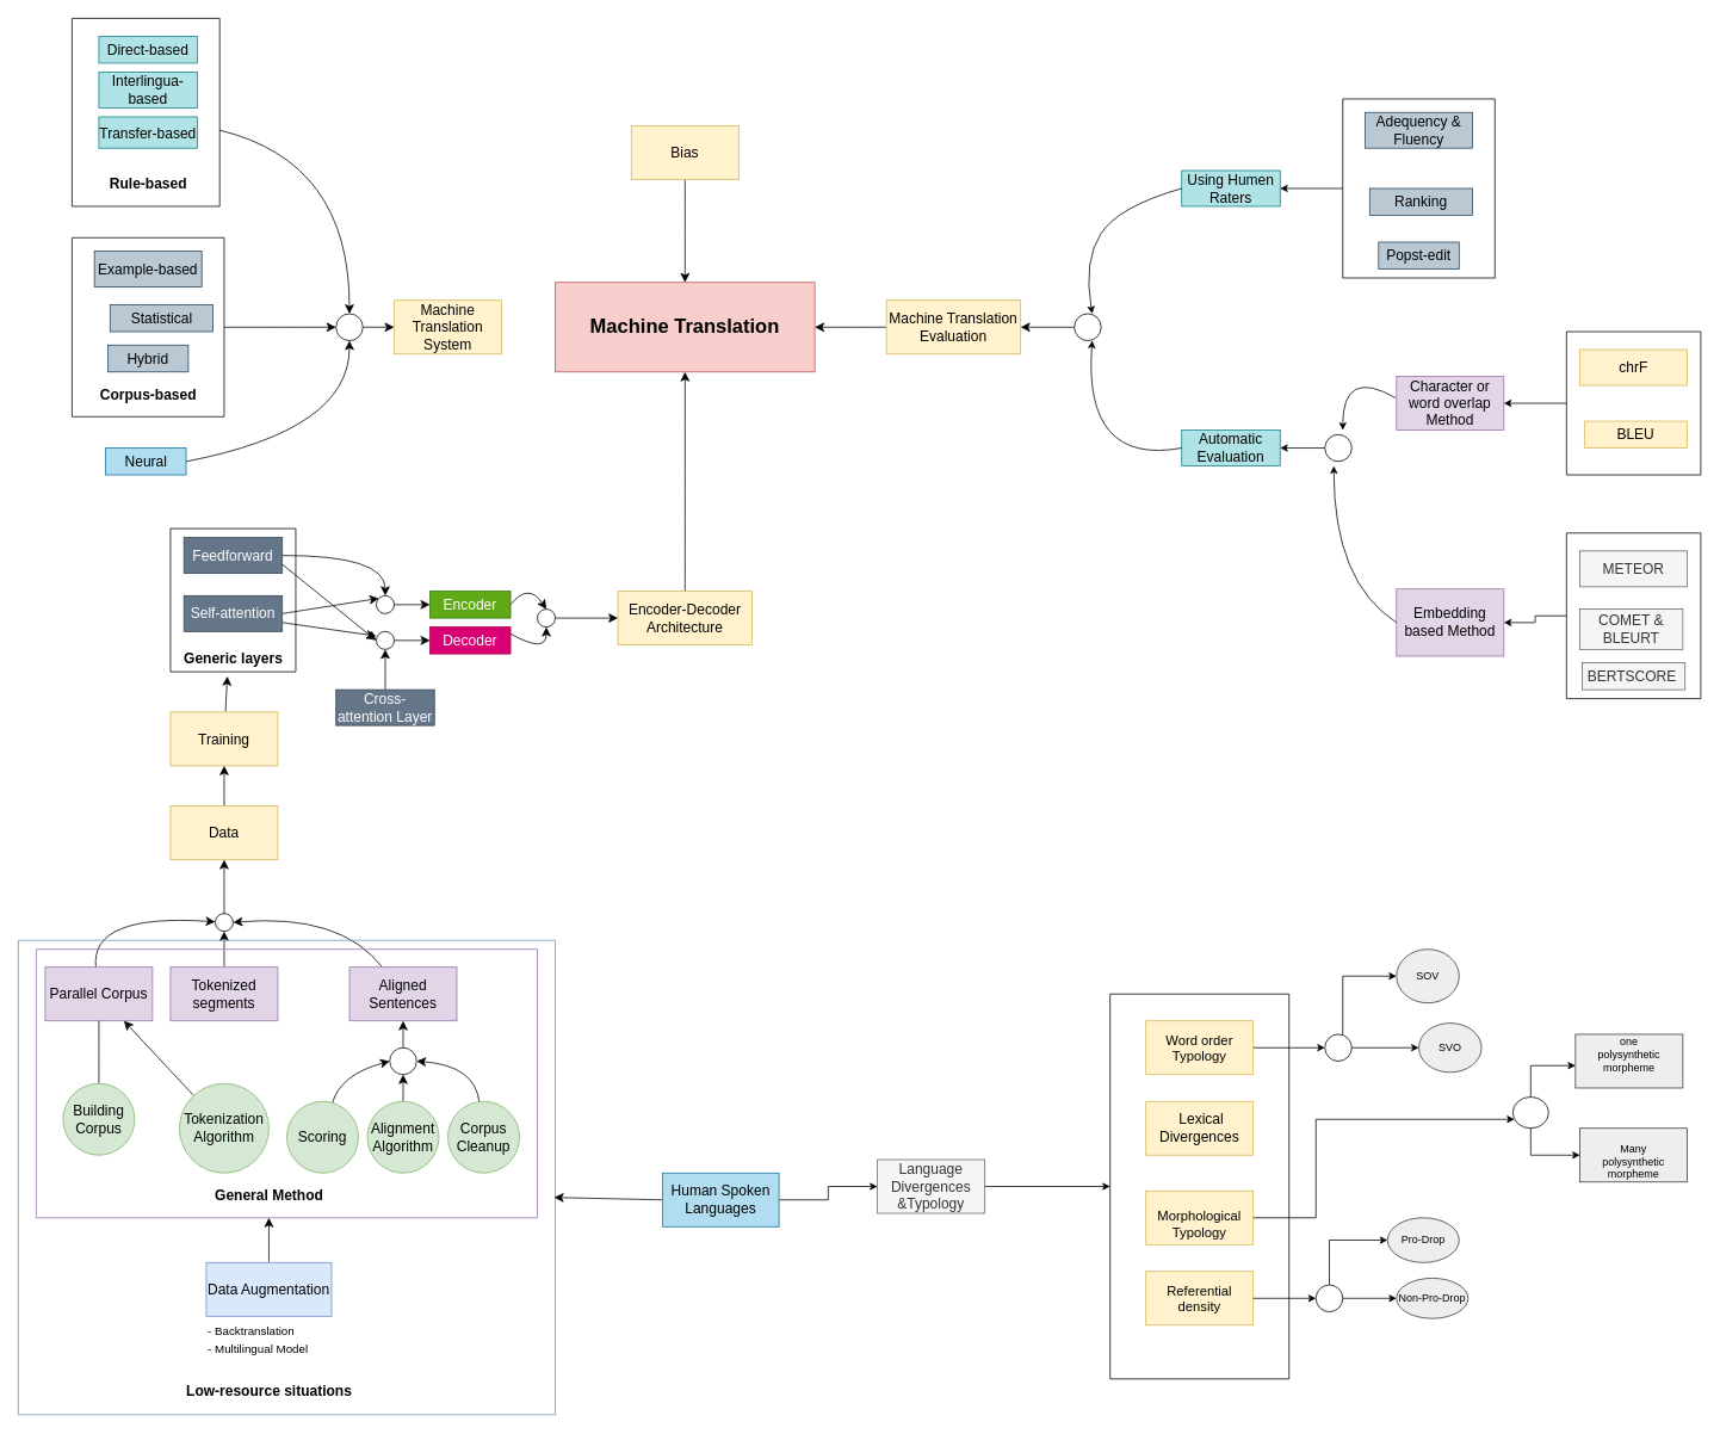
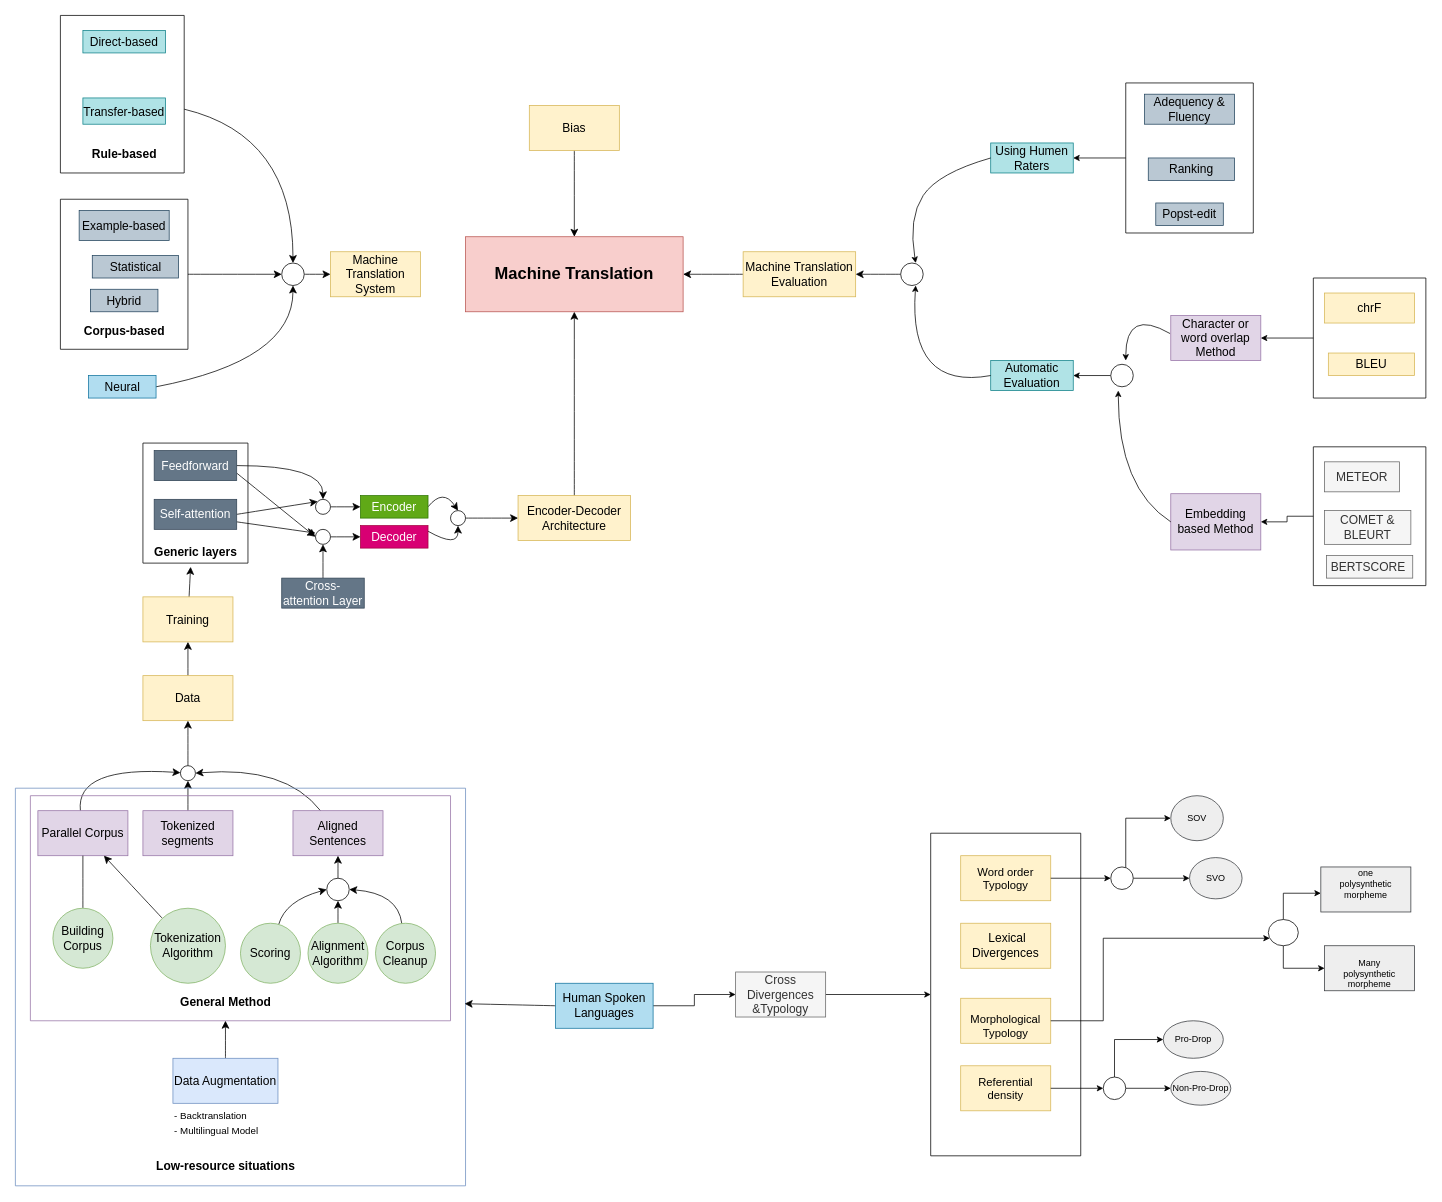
- <mxCell id="73" value="Interlingua-based" style="rounded=0;whiteSpace=wrap;html=1;fontSize=16;fillColor=#b0e3e6;strokeColor=#0e8088;" parent="70" vertex="1"><mxGeometry x="30" y="60" width="110" height="40" as="geometry" /></mxCell>
- <mxCell id="104" value="METEOR" style="rounded=0;whiteSpace=wrap;html=1;fontSize=16;fillColor=#f5f5f5;strokeColor=#666666;fontColor=#333333;" parent="103" vertex="1"><mxGeometry x="15" y="20" width="120" height="40" as="geometry" /></mxCell>
+ <mxCell id="104" value="METEOR" style="rounded=0;whiteSpace=wrap;html=1;fontSize=16;fillColor=#f5f5f5;strokeColor=#666666;fontColor=#333333;" parent="103" vertex="1"><mxGeometry x="15" y="20" width="100" height="40" as="geometry" /></mxCell>
- <mxCell id="110" value="Language Divergences &amp;amp;Typology" style="whiteSpace=wrap;html=1;fontSize=16;fillColor=#f5f5f5;strokeColor=#666666;rounded=0;fontColor=#333333;" vertex="1" parent="1"><mxGeometry x="980" y="1295" width="120" height="60" as="geometry" /></mxCell>
+ <mxCell id="110" value="Cross Divergences &amp;amp;Typology" style="whiteSpace=wrap;html=1;fontSize=16;fillColor=#f5f5f5;strokeColor=#666666;rounded=0;fontColor=#333333;" vertex="1" parent="1"><mxGeometry x="980" y="1295" width="120" height="60" as="geometry" /></mxCell>
